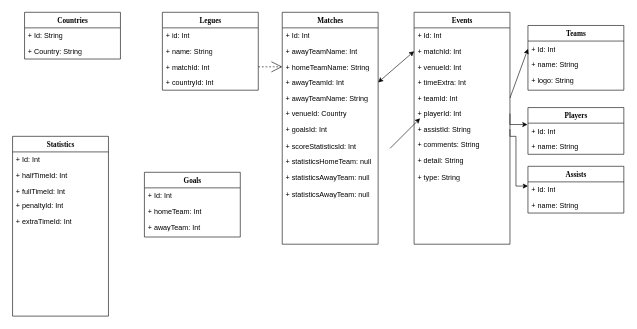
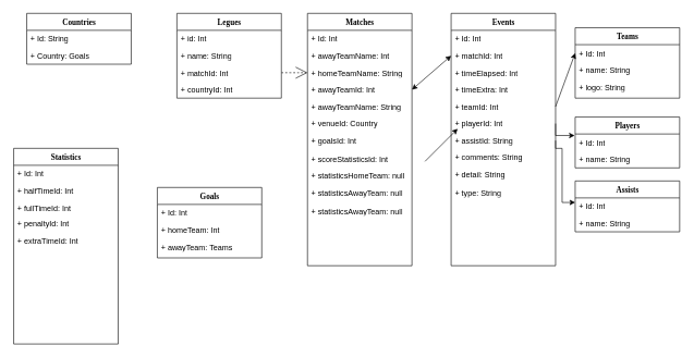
- <mxCell id="4" value="+ Country: String" style="text;html=1;strokeColor=none;fillColor=none;align=left;verticalAlign=top;spacingLeft=4;spacingRight=4;whiteSpace=wrap;overflow=hidden;rotatable=0;points=[[0,0.5],[1,0.5]];portConstraint=eastwest;" parent="2" vertex="1"><mxGeometry y="52" width="160" height="26" as="geometry" /></mxCell>
+ <mxCell id="4" value="+ Country: Goals" style="text;html=1;strokeColor=none;fillColor=none;align=left;verticalAlign=top;spacingLeft=4;spacingRight=4;whiteSpace=wrap;overflow=hidden;rotatable=0;points=[[0,0.5],[1,0.5]];portConstraint=eastwest;" parent="2" vertex="1"><mxGeometry y="52" width="160" height="26" as="geometry" /></mxCell>
- <mxCell id="36" value="+ venueId: Int" style="text;html=1;strokeColor=none;fillColor=none;align=left;verticalAlign=top;spacingLeft=4;spacingRight=4;whiteSpace=wrap;overflow=hidden;rotatable=0;points=[[0,0.5],[1,0.5]];portConstraint=eastwest;" vertex="1" parent="33"><mxGeometry y="78" width="160" height="26" as="geometry" /></mxCell>
+ <mxCell id="36" value="+ timeElapsed: Int" style="text;html=1;strokeColor=none;fillColor=none;align=left;verticalAlign=top;spacingLeft=4;spacingRight=4;whiteSpace=wrap;overflow=hidden;rotatable=0;points=[[0,0.5],[1,0.5]];portConstraint=eastwest;" vertex="1" parent="33"><mxGeometry y="78" width="160" height="26" as="geometry" /></mxCell>
- <mxCell id="26" value="+ awayTeam: Int" style="text;html=1;strokeColor=none;fillColor=none;align=left;verticalAlign=top;spacingLeft=4;spacingRight=4;whiteSpace=wrap;overflow=hidden;rotatable=0;points=[[0,0.5],[1,0.5]];portConstraint=eastwest;" parent="23" vertex="1"><mxGeometry y="78" width="160" height="26" as="geometry" /></mxCell>
+ <mxCell id="26" value="+ awayTeam: Teams" style="text;html=1;strokeColor=none;fillColor=none;align=left;verticalAlign=top;spacingLeft=4;spacingRight=4;whiteSpace=wrap;overflow=hidden;rotatable=0;points=[[0,0.5],[1,0.5]];portConstraint=eastwest;" parent="23" vertex="1"><mxGeometry y="78" width="160" height="26" as="geometry" /></mxCell>
